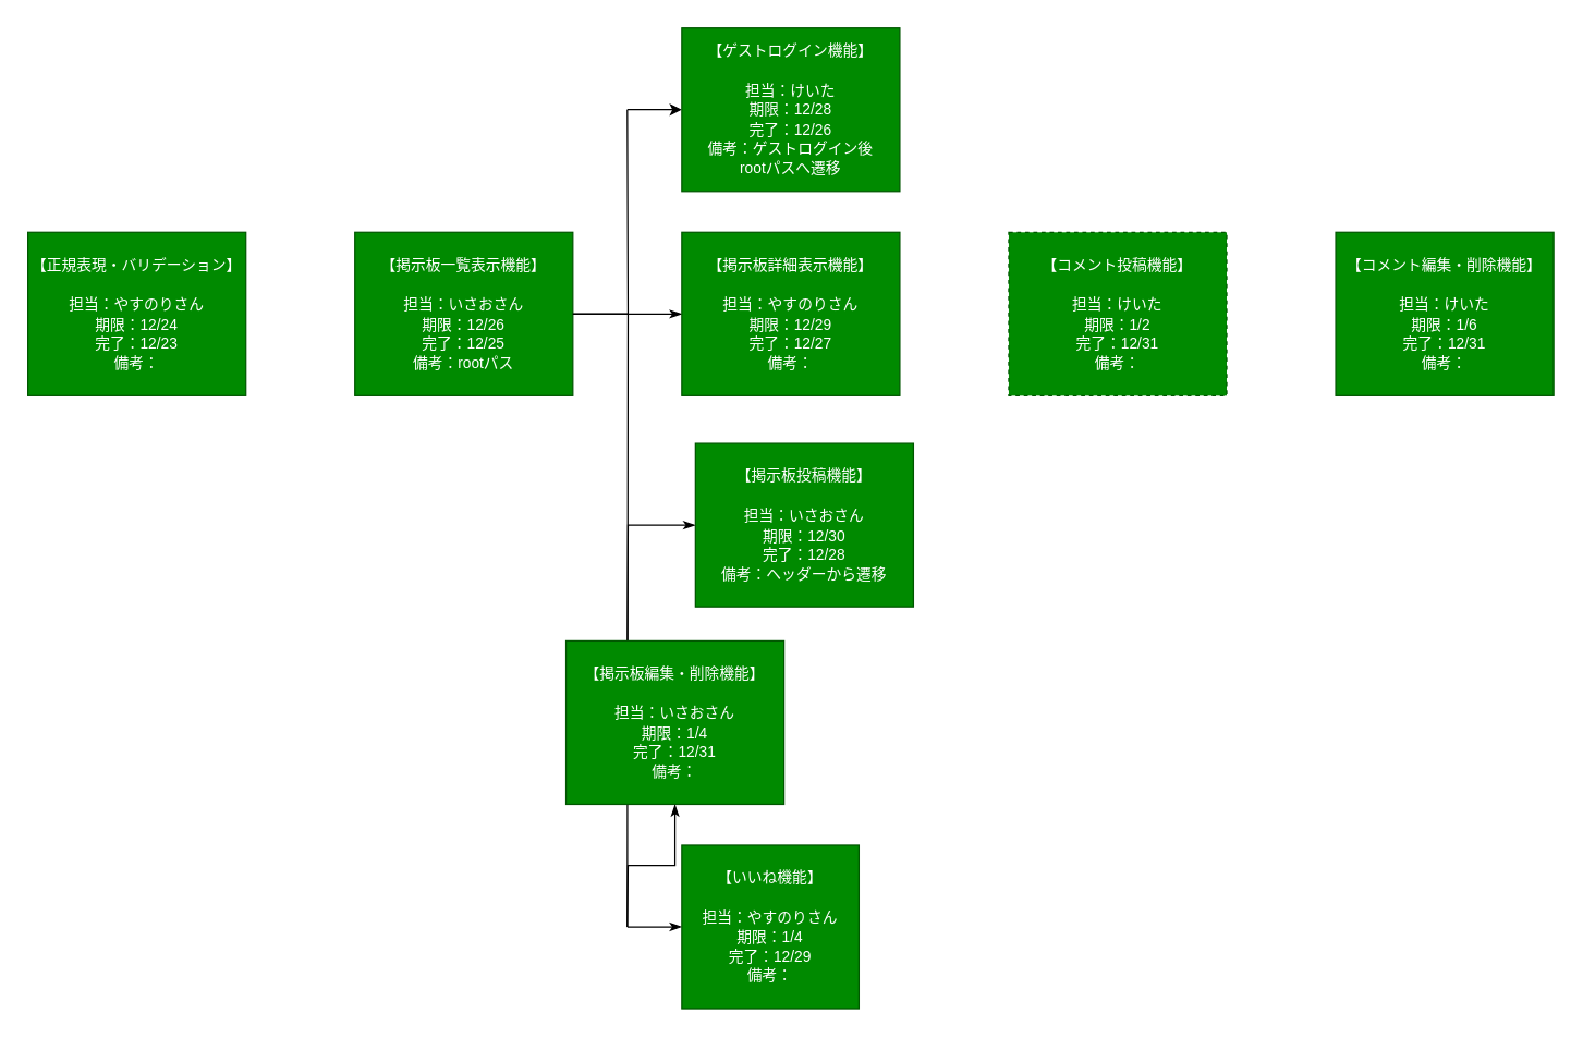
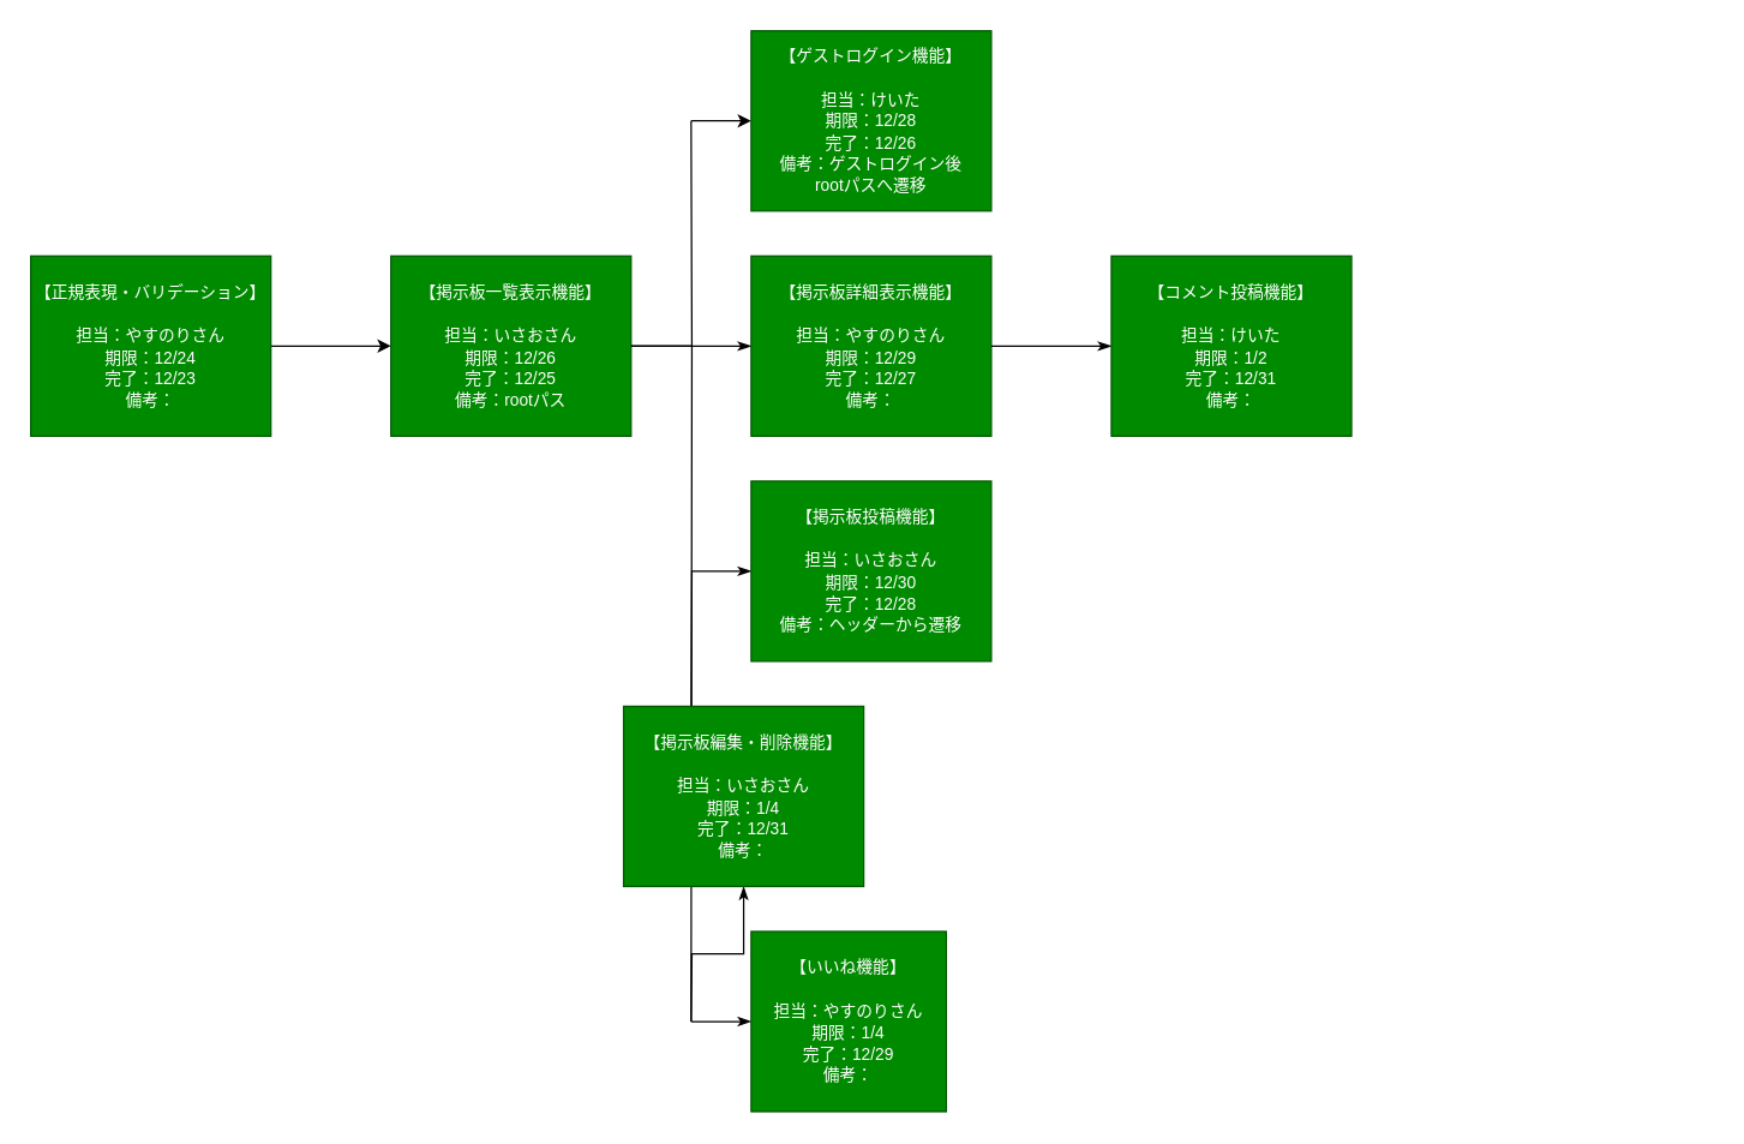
+ <mxCell id="2" style="edgeStyle=orthogonalEdgeStyle;rounded=0;orthogonalLoop=1;jettySize=auto;html=1;exitX=1;exitY=0.5;exitDx=0;exitDy=0;entryX=0;entryY=0.5;entryDx=0;entryDy=0;" parent="1" source="3" target="6" edge="1"><mxGeometry relative="1" as="geometry" /></mxCell>
+ <mxCell id="15" style="edgeStyle=orthogonalEdgeStyle;rounded=0;orthogonalLoop=1;jettySize=auto;html=1;entryX=1;entryY=0.5;entryDx=0;entryDy=0;startArrow=classicThin;startFill=1;endArrow=none;endFill=0;" parent="1" source="16" target="12" edge="1"><mxGeometry relative="1" as="geometry" /></mxCell>
- <mxCell id="16" value="&lt;font style=&quot;font-size: 11px&quot;&gt;【コメント投稿機能】&lt;br&gt;&lt;br&gt;担当：けいた&lt;br&gt;期限：1/2&lt;br&gt;完了：12/31&lt;br&gt;備考：&lt;br&gt;&lt;/font&gt;" style="whiteSpace=wrap;html=1;labelPosition=center;verticalLabelPosition=middle;align=center;verticalAlign=middle;labelBackgroundColor=none;fillColor=#008a00;strokeColor=#005700;fontColor=#ffffff;dashed=1;" parent="1" vertex="1"><mxGeometry x="740" y="170" width="160" height="120" as="geometry" /></mxCell>
+ <mxCell id="16" value="&lt;font style=&quot;font-size: 11px&quot;&gt;【コメント投稿機能】&lt;br&gt;&lt;br&gt;担当：けいた&lt;br&gt;期限：1/2&lt;br&gt;完了：12/31&lt;br&gt;備考：&lt;br&gt;&lt;/font&gt;" style="whiteSpace=wrap;html=1;labelPosition=center;verticalLabelPosition=middle;align=center;verticalAlign=middle;labelBackgroundColor=none;fillColor=#008a00;strokeColor=#005700;fontColor=#ffffff;" parent="1" vertex="1"><mxGeometry x="740" y="170" width="160" height="120" as="geometry" /></mxCell>
- <mxCell id="17" value="&lt;font style=&quot;font-size: 11px&quot;&gt;【コメント編集・削除機能】&lt;br&gt;&lt;br&gt;担当：けいた&lt;br&gt;期限：1/6&lt;br&gt;完了：12/31&lt;br&gt;備考：&lt;br&gt;&lt;/font&gt;" style="whiteSpace=wrap;html=1;labelPosition=center;verticalLabelPosition=middle;align=center;verticalAlign=middle;labelBackgroundColor=none;fillColor=#008a00;strokeColor=#005700;fontColor=#ffffff;" parent="1" vertex="1"><mxGeometry x="980" y="170" width="160" height="120" as="geometry" /></mxCell>
- <mxCell id="10" value="&lt;font style=&quot;font-size: 11px&quot;&gt;【掲示板投稿機能】&lt;br&gt;&lt;br&gt;担当：いさおさん&lt;br&gt;期限：12/30&lt;br&gt;完了：12/28&lt;br&gt;備考：ヘッダーから遷移&lt;br&gt;&lt;/font&gt;" style="whiteSpace=wrap;html=1;labelPosition=center;verticalLabelPosition=middle;align=center;verticalAlign=middle;labelBackgroundColor=none;fillColor=#008a00;strokeColor=#005700;fontColor=#ffffff;" parent="1" vertex="1"><mxGeometry x="510" y="325" width="160" height="120" as="geometry" /></mxCell>
+ <mxCell id="10" value="&lt;font style=&quot;font-size: 11px&quot;&gt;【掲示板投稿機能】&lt;br&gt;&lt;br&gt;担当：いさおさん&lt;br&gt;期限：12/30&lt;br&gt;完了：12/28&lt;br&gt;備考：ヘッダーから遷移&lt;br&gt;&lt;/font&gt;" style="whiteSpace=wrap;html=1;labelPosition=center;verticalLabelPosition=middle;align=center;verticalAlign=middle;labelBackgroundColor=none;fillColor=#008a00;strokeColor=#005700;fontColor=#ffffff;" parent="1" vertex="1"><mxGeometry x="500" y="320" width="160" height="120" as="geometry" /></mxCell>
